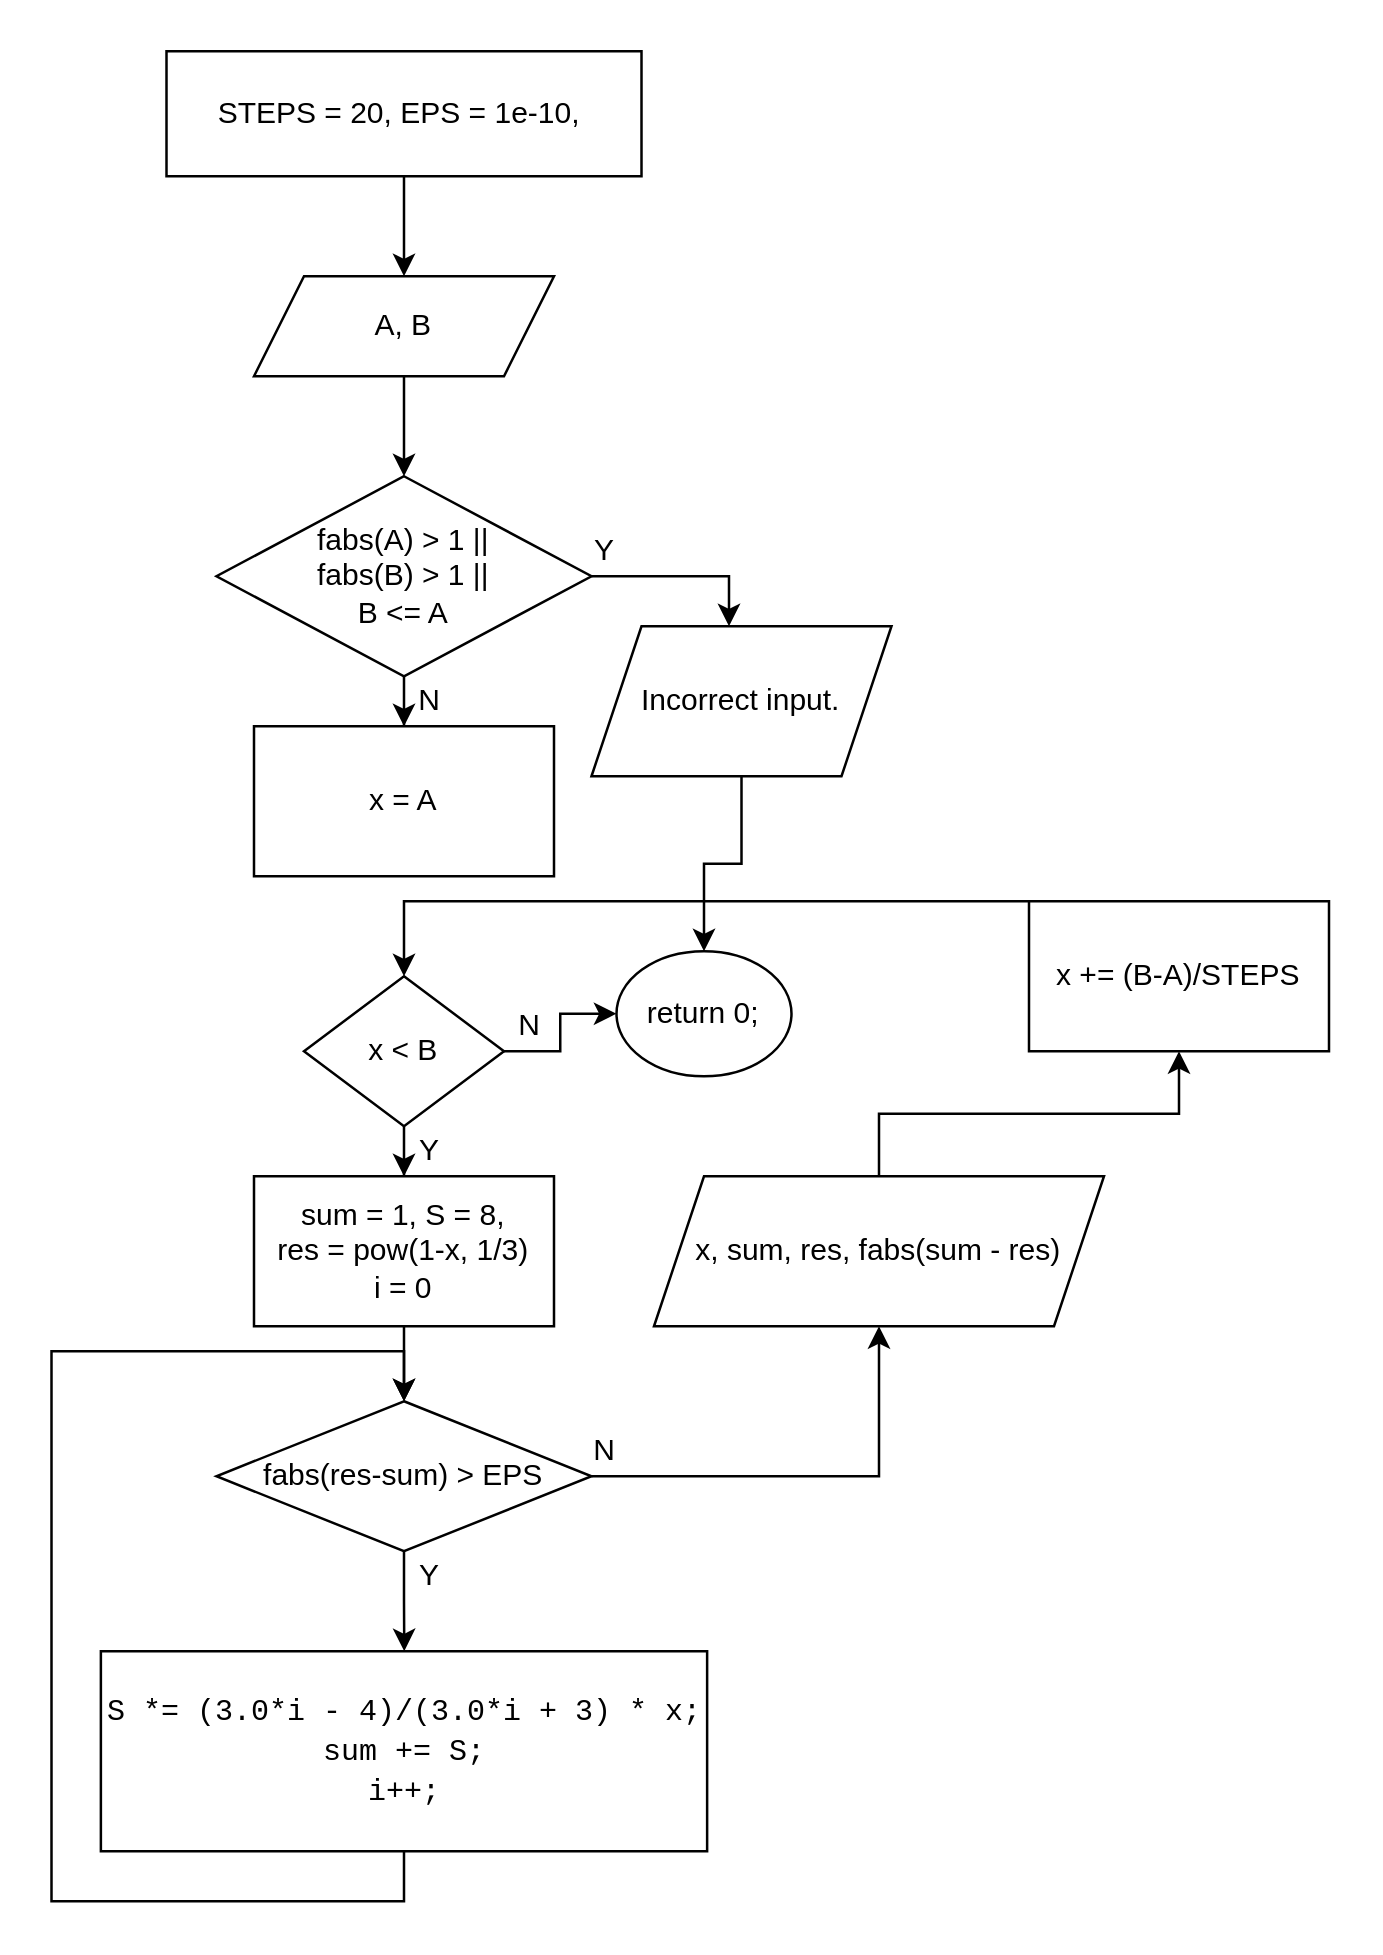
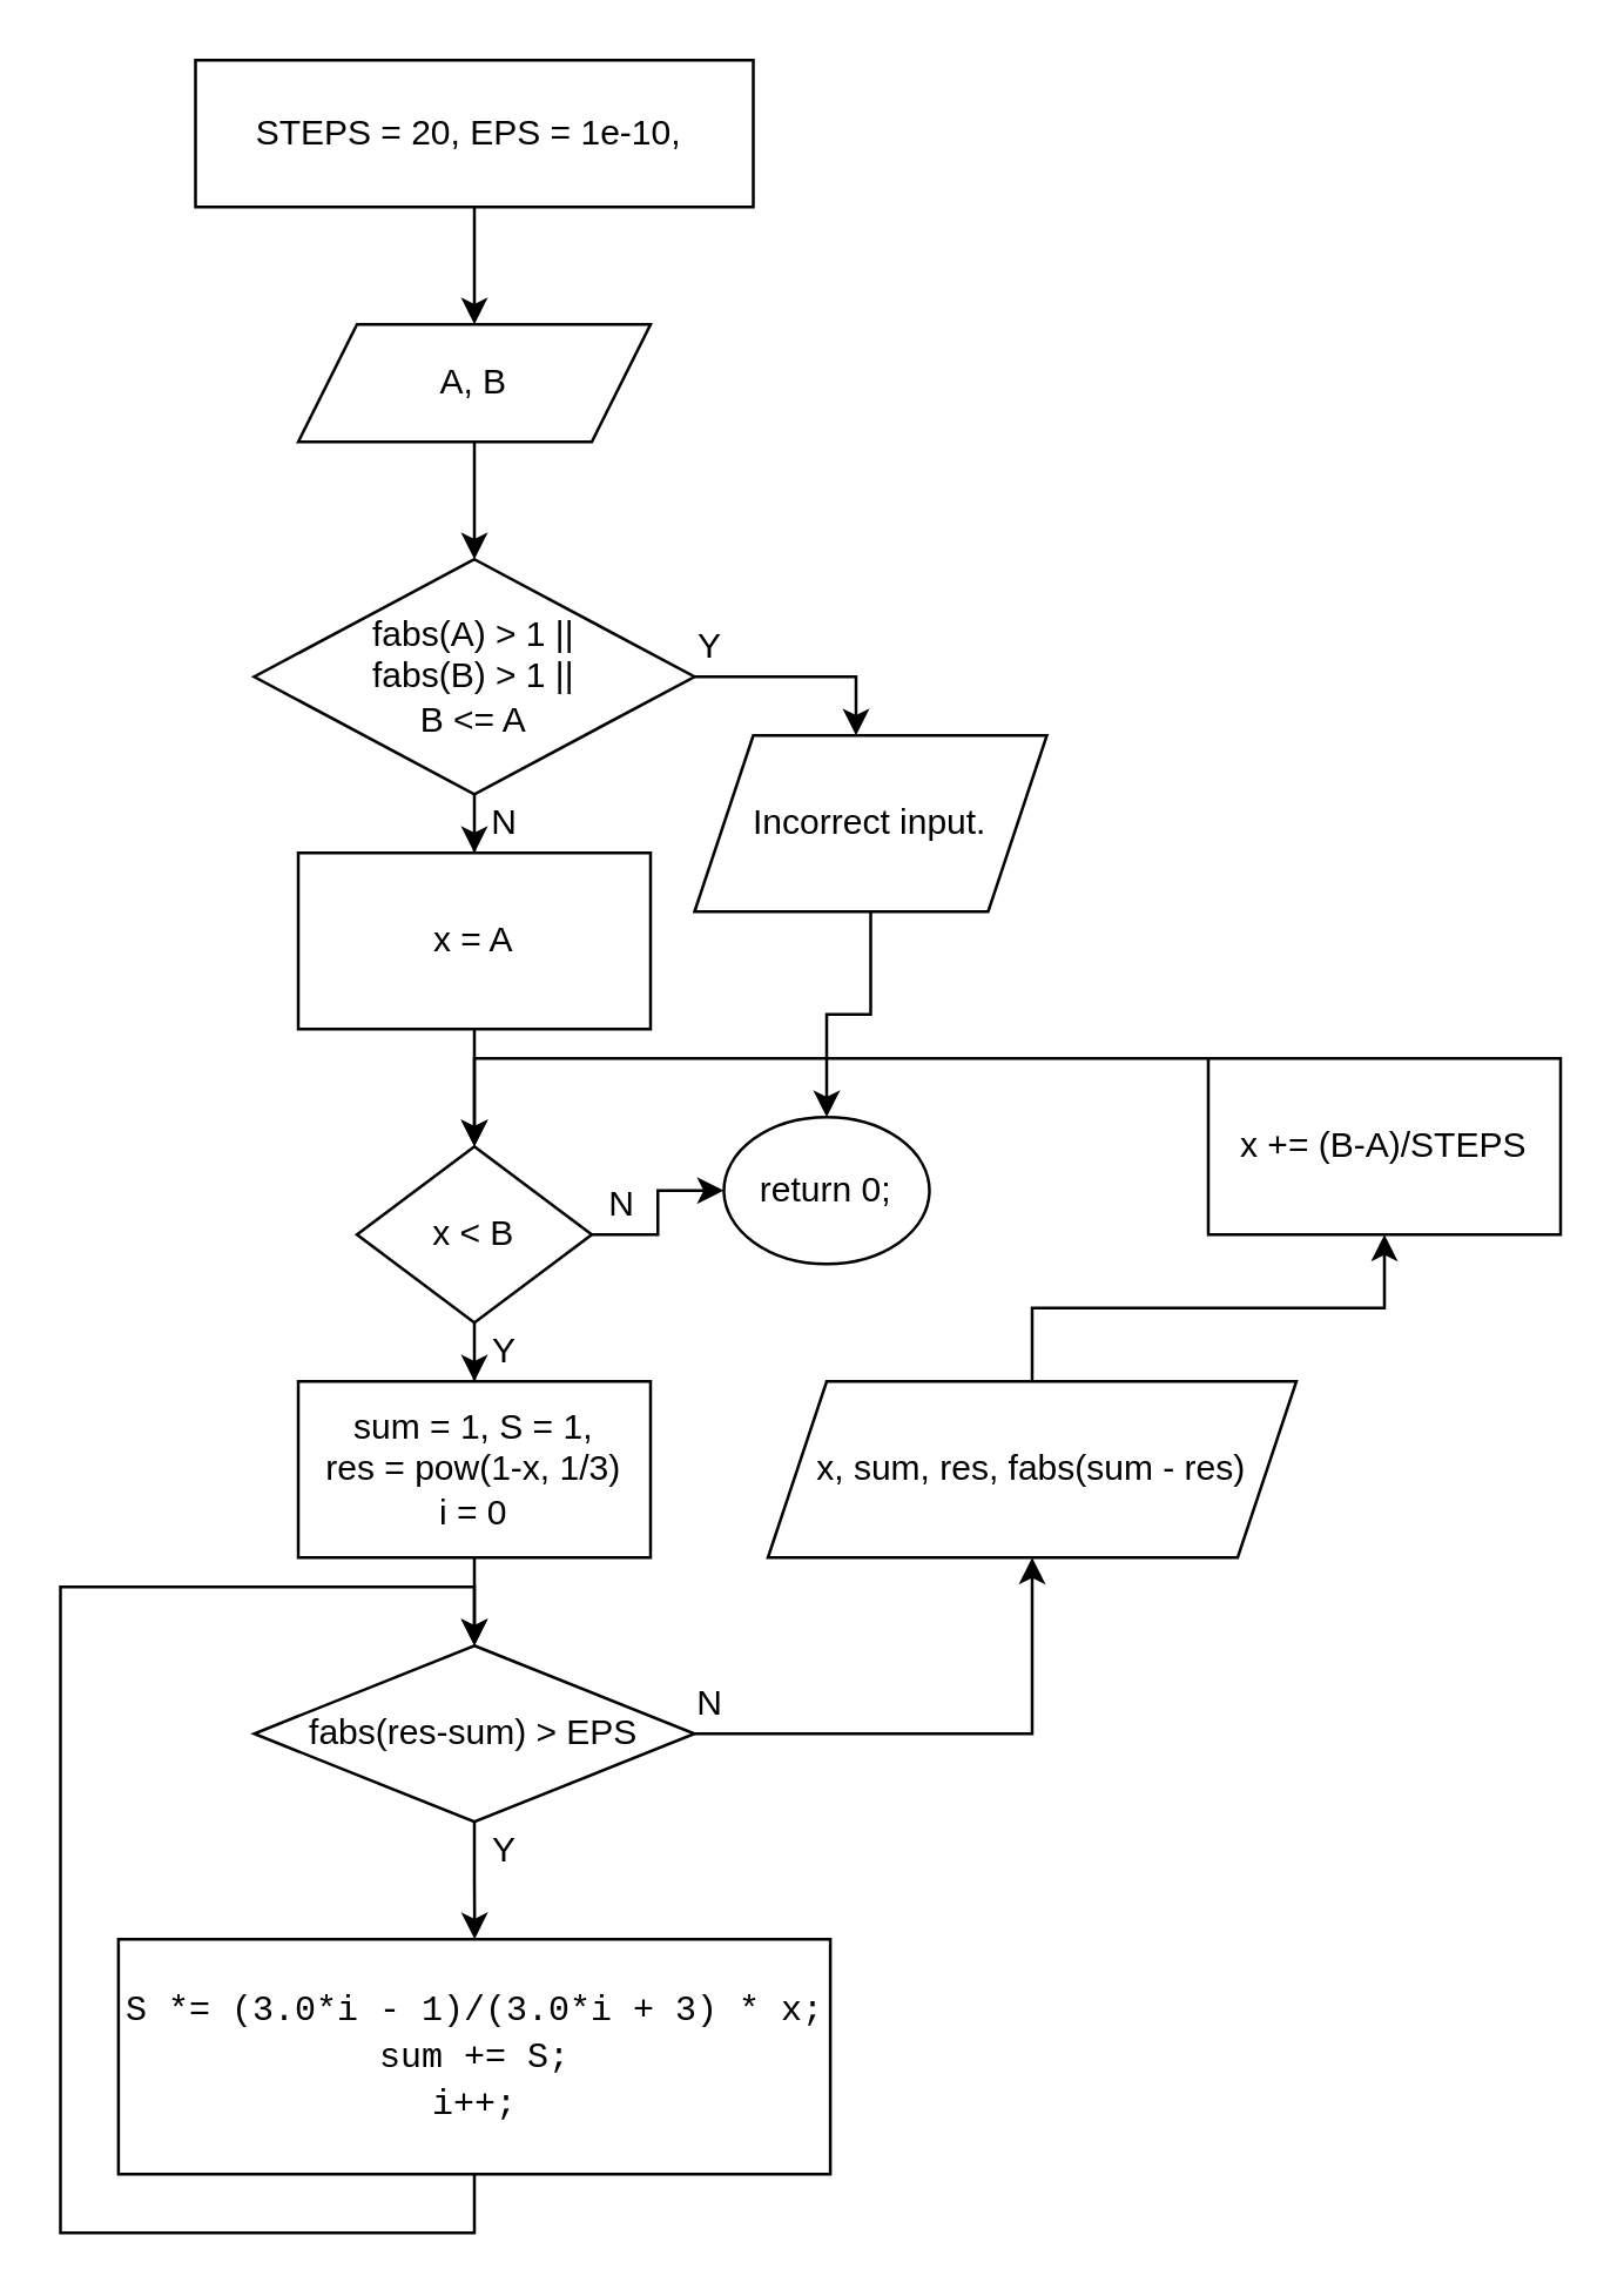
+ <mxCell id="9" style="edgeStyle=orthogonalEdgeStyle;rounded=0;orthogonalLoop=1;jettySize=auto;html=1;exitX=0.5;exitY=1;exitDx=0;exitDy=0;" edge="1" parent="1" source="10" target="13"><mxGeometry relative="1" as="geometry"><mxPoint x="161" y="390" as="targetPoint" /></mxGeometry></mxCell>
- <mxCell id="15" value="sum = 1, S = 8,&lt;br&gt;res = pow(1-x, 1/3)&lt;br&gt;i = 0" style="rounded=0;whiteSpace=wrap;html=1;" vertex="1" parent="1"><mxGeometry x="101" y="470" width="120" height="60" as="geometry" /></mxCell>
+ <mxCell id="15" value="sum = 1, S = 1,&lt;br&gt;res = pow(1-x, 1/3)&lt;br&gt;i = 0" style="rounded=0;whiteSpace=wrap;html=1;" vertex="1" parent="1"><mxGeometry x="101" y="470" width="120" height="60" as="geometry" /></mxCell>
- <mxCell id="20" value="&lt;div style=&quot;font-family: &amp;#34;consolas&amp;#34; , &amp;#34;courier new&amp;#34; , monospace ; line-height: 16px&quot;&gt;&lt;span style=&quot;background-color: rgb(255 , 255 , 255)&quot;&gt;S&amp;nbsp;*=&amp;nbsp;(3.0*i&amp;nbsp;-&amp;nbsp;4)/(3.0*i&amp;nbsp;+&amp;nbsp;3)&amp;nbsp;*&amp;nbsp;x;&lt;/span&gt;&lt;/div&gt;&lt;div style=&quot;font-family: &amp;#34;consolas&amp;#34; , &amp;#34;courier new&amp;#34; , monospace ; line-height: 16px&quot;&gt;&lt;div style=&quot;font-family: &amp;#34;consolas&amp;#34; , &amp;#34;courier new&amp;#34; , monospace ; line-height: 16px&quot;&gt;&lt;span style=&quot;background-color: rgb(255 , 255 , 255)&quot;&gt;sum&amp;nbsp;+=&amp;nbsp;S;&lt;/span&gt;&lt;/div&gt;&lt;div style=&quot;font-family: &amp;#34;consolas&amp;#34; , &amp;#34;courier new&amp;#34; , monospace ; line-height: 16px&quot;&gt;&lt;span style=&quot;background-color: rgb(255 , 255 , 255)&quot;&gt;i++;&lt;/span&gt;&lt;/div&gt;&lt;/div&gt;" style="rounded=0;whiteSpace=wrap;html=1;" vertex="1" parent="1"><mxGeometry x="39.75" y="660" width="242.5" height="80" as="geometry" /></mxCell>
+ <mxCell id="20" value="&lt;div style=&quot;font-family: &amp;#34;consolas&amp;#34; , &amp;#34;courier new&amp;#34; , monospace ; line-height: 16px&quot;&gt;&lt;span style=&quot;background-color: rgb(255 , 255 , 255)&quot;&gt;S&amp;nbsp;*=&amp;nbsp;(3.0*i&amp;nbsp;-&amp;nbsp;1)/(3.0*i&amp;nbsp;+&amp;nbsp;3)&amp;nbsp;*&amp;nbsp;x;&lt;/span&gt;&lt;/div&gt;&lt;div style=&quot;font-family: &amp;#34;consolas&amp;#34; , &amp;#34;courier new&amp;#34; , monospace ; line-height: 16px&quot;&gt;&lt;div style=&quot;font-family: &amp;#34;consolas&amp;#34; , &amp;#34;courier new&amp;#34; , monospace ; line-height: 16px&quot;&gt;&lt;span style=&quot;background-color: rgb(255 , 255 , 255)&quot;&gt;sum&amp;nbsp;+=&amp;nbsp;S;&lt;/span&gt;&lt;/div&gt;&lt;div style=&quot;font-family: &amp;#34;consolas&amp;#34; , &amp;#34;courier new&amp;#34; , monospace ; line-height: 16px&quot;&gt;&lt;span style=&quot;background-color: rgb(255 , 255 , 255)&quot;&gt;i++;&lt;/span&gt;&lt;/div&gt;&lt;/div&gt;" style="rounded=0;whiteSpace=wrap;html=1;" vertex="1" parent="1"><mxGeometry x="39.75" y="660" width="242.5" height="80" as="geometry" /></mxCell>
